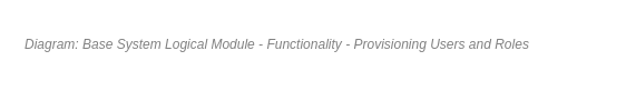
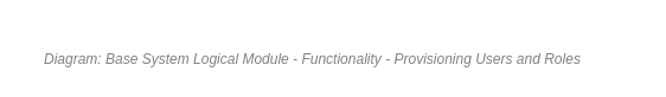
- <mxCell id="2" value="&lt;font style=&quot;font-size: 12px&quot;&gt;&lt;span style=&quot;font-size: 12px&quot;&gt;Diagram: Base System Logical Module -&amp;nbsp;&lt;/span&gt;&lt;span style=&quot;font-size: 12px&quot;&gt;Functionality -&amp;nbsp;&lt;/span&gt;Provisioning Users and Roles&lt;/font&gt;" style="text;strokeColor=none;fillColor=none;html=1;fontSize=12;fontStyle=2;verticalAlign=middle;align=left;shadow=0;glass=0;comic=0;opacity=30;fontColor=#808080;" vertex="1" parent="1"><mxGeometry x="20" y="20" width="520" height="40" as="geometry" /></mxCell>
+ <mxCell id="2" value="&lt;font style=&quot;font-size: 12px&quot;&gt;&lt;span style=&quot;font-size: 12px&quot;&gt;Diagram: Base System Logical Module -&amp;nbsp;&lt;/span&gt;&lt;span style=&quot;font-size: 12px&quot;&gt;Functionality -&amp;nbsp;&lt;/span&gt;Provisioning Users and Roles&lt;/font&gt;" style="text;strokeColor=none;fillColor=none;html=1;fontSize=12;fontStyle=2;verticalAlign=middle;align=left;shadow=0;glass=0;comic=0;opacity=30;fontColor=#808080;" vertex="1" parent="1"><mxGeometry x="35" y="30" width="520" height="40" as="geometry" /></mxCell>
